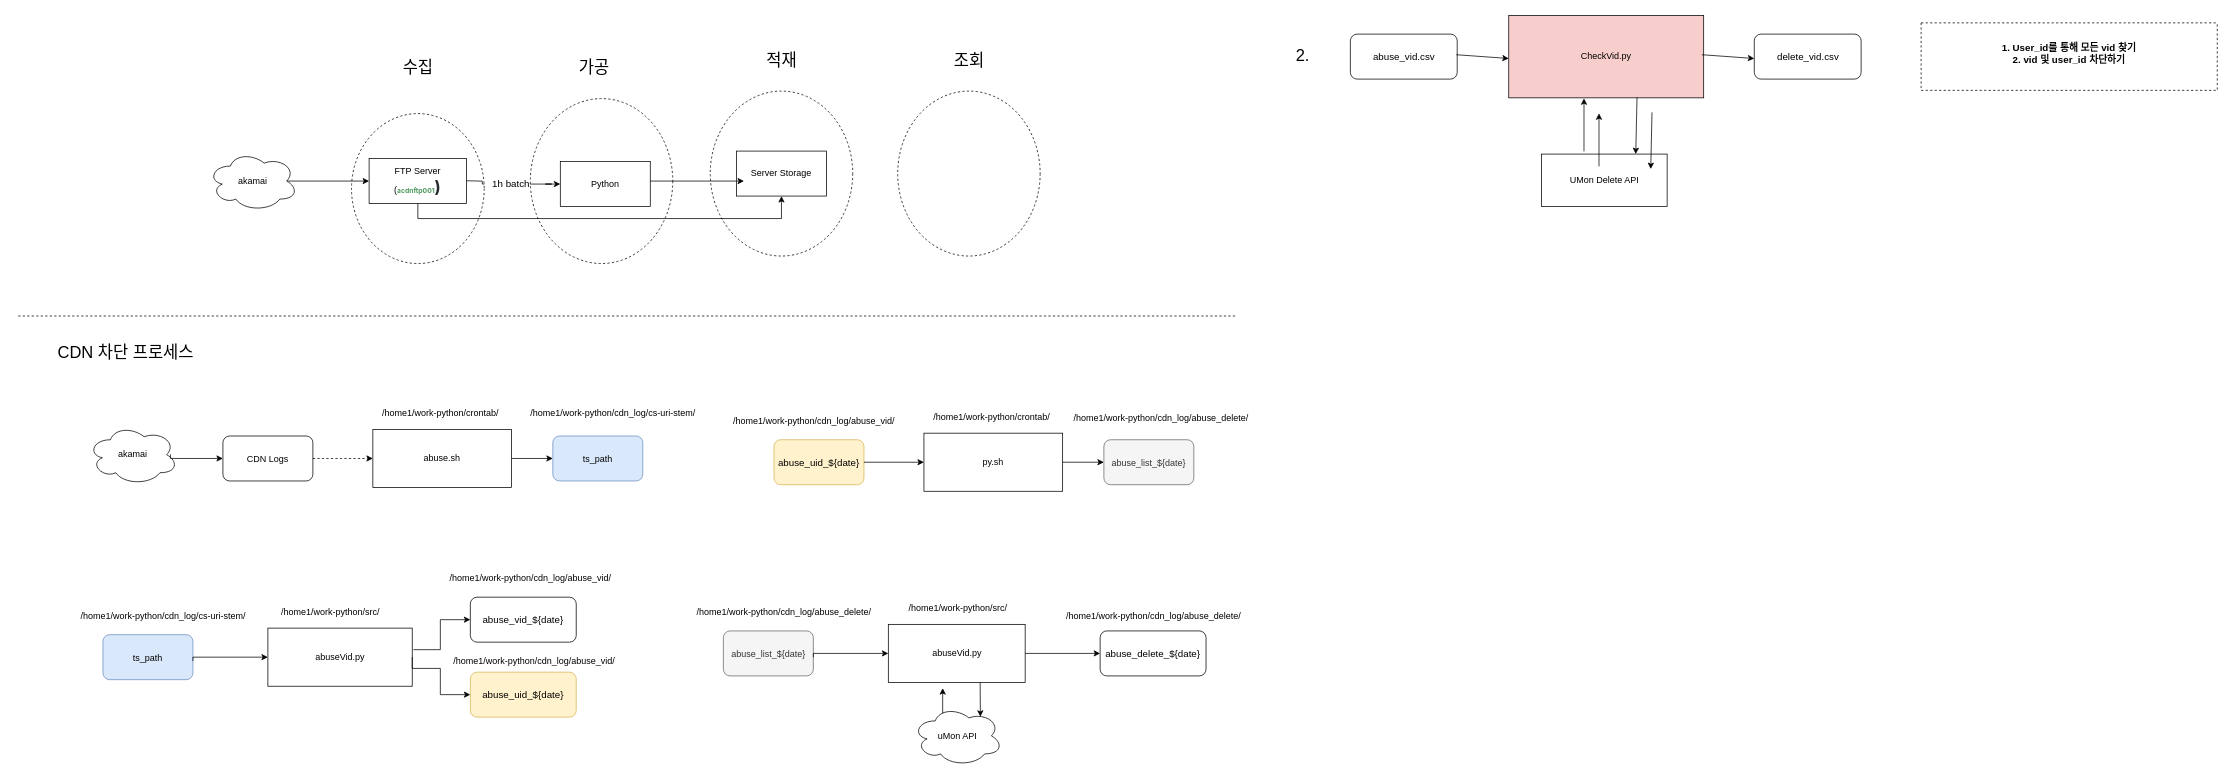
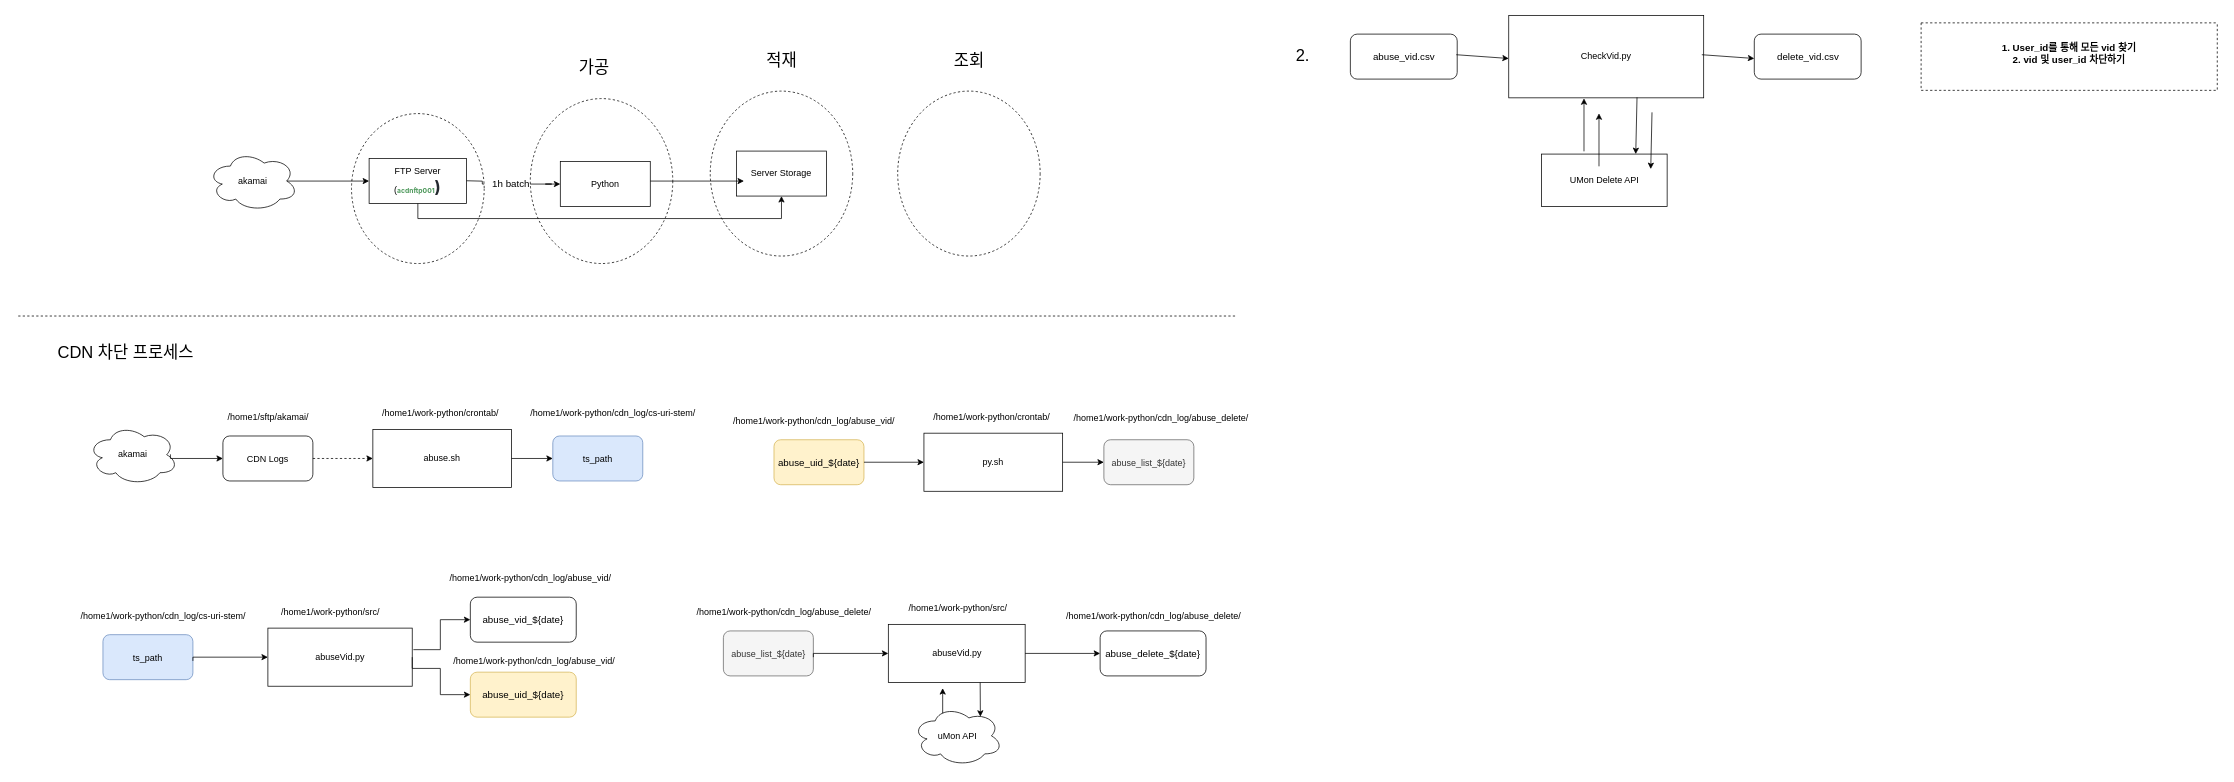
- <mxCell id="19" value="CheckVid.py" style="rounded=0;whiteSpace=wrap;html=1;fillColor=#f8cecc;" parent="1" vertex="1"><mxGeometry x="2011" y="20" width="260" height="110" as="geometry" /></mxCell>
+ <mxCell id="19" value="CheckVid.py" style="rounded=0;whiteSpace=wrap;html=1;" parent="1" vertex="1"><mxGeometry x="2011" y="20" width="260" height="110" as="geometry" /></mxCell>
- <mxCell id="8" value="&lt;font style=&quot;font-size: 22px;&quot;&gt;수집&lt;/font&gt;" style="text;html=1;align=center;verticalAlign=middle;resizable=0;points=[];autosize=1;strokeColor=none;fillColor=none;" parent="1" vertex="1"><mxGeometry x="526" y="71" width="60" height="40" as="geometry" /></mxCell>
+ <mxCell id="40" value="/home1/sftp/akamai/" style="text;html=1;align=center;verticalAlign=middle;resizable=0;points=[];autosize=1;strokeColor=none;fillColor=none;" vertex="1" parent="1"><mxGeometry x="291" y="541" width="130" height="30" as="geometry" /></mxCell>
